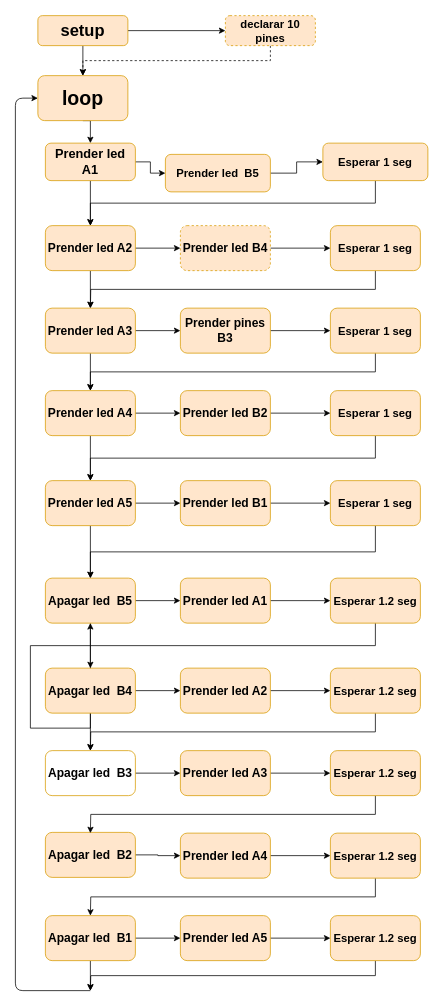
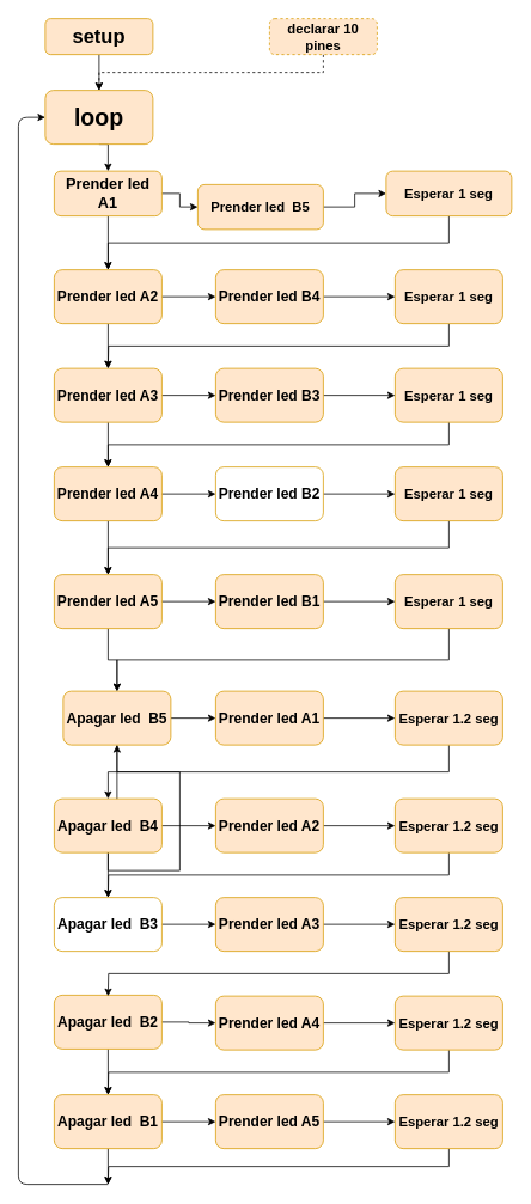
- <mxCell id="2" style="edgeStyle=orthogonalEdgeStyle;rounded=0;orthogonalLoop=1;jettySize=auto;html=1;entryX=0;entryY=0.5;entryDx=0;entryDy=0;" edge="1" parent="1" source="4" target="6"><mxGeometry relative="1" as="geometry" /></mxCell>
- <mxCell id="57" value="&lt;b&gt;&lt;font style=&quot;font-size: 16px&quot;&gt;Prender led B4&lt;/font&gt;&lt;/b&gt;" style="rounded=1;whiteSpace=wrap;html=1;strokeColor=#d79b00;fillColor=#ffe6cc;dashed=1;" vertex="1" parent="1"><mxGeometry x="240" y="300" width="120" height="60" as="geometry" /></mxCell>
+ <mxCell id="57" value="&lt;b&gt;&lt;font style=&quot;font-size: 16px&quot;&gt;Prender led B4&lt;/font&gt;&lt;/b&gt;" style="rounded=1;whiteSpace=wrap;html=1;strokeColor=#d79b00;fillColor=#ffe6cc;" vertex="1" parent="1"><mxGeometry x="240" y="300" width="120" height="60" as="geometry" /></mxCell>
- <mxCell id="51" value="&lt;b style=&quot;color: rgb(0 , 0 , 0) ; font-family: &amp;#34;helvetica&amp;#34; ; font-size: 12px ; font-style: normal ; letter-spacing: normal ; text-align: center ; text-indent: 0px ; text-transform: none ; word-spacing: 0px ; text-decoration: none&quot;&gt;&lt;font style=&quot;font-size: 16px&quot;&gt;Prender pines B3&lt;/font&gt;&lt;/b&gt;" style="rounded=1;whiteSpace=wrap;html=1;strokeColor=#d79b00;fillColor=#ffe6cc;" vertex="1" parent="1"><mxGeometry x="240" y="410" width="120" height="60" as="geometry" /></mxCell>
+ <mxCell id="51" value="&lt;b style=&quot;color: rgb(0 , 0 , 0) ; font-family: &amp;#34;helvetica&amp;#34; ; font-size: 12px ; font-style: normal ; letter-spacing: normal ; text-align: center ; text-indent: 0px ; text-transform: none ; word-spacing: 0px ; text-decoration: none&quot;&gt;&lt;font style=&quot;font-size: 16px&quot;&gt;Prender led B3&lt;/font&gt;&lt;/b&gt;" style="rounded=1;whiteSpace=wrap;html=1;strokeColor=#d79b00;fillColor=#ffe6cc;" vertex="1" parent="1"><mxGeometry x="240" y="410" width="120" height="60" as="geometry" /></mxCell>
- <mxCell id="55" value="&lt;b style=&quot;color: rgb(0 , 0 , 0) ; font-family: &amp;#34;helvetica&amp;#34; ; font-size: 12px ; font-style: normal ; letter-spacing: normal ; text-align: center ; text-indent: 0px ; text-transform: none ; word-spacing: 0px ; text-decoration: none&quot;&gt;&lt;font style=&quot;font-size: 16px&quot;&gt;Prender led B2&lt;/font&gt;&lt;/b&gt;" style="rounded=1;whiteSpace=wrap;html=1;strokeColor=#d79b00;fillColor=#ffe6cc;" vertex="1" parent="1"><mxGeometry x="240" y="520" width="120" height="60" as="geometry" /></mxCell>
+ <mxCell id="55" value="&lt;b style=&quot;color: rgb(0 , 0 , 0) ; font-family: &amp;#34;helvetica&amp;#34; ; font-size: 12px ; font-style: normal ; letter-spacing: normal ; text-align: center ; text-indent: 0px ; text-transform: none ; word-spacing: 0px ; text-decoration: none&quot;&gt;&lt;font style=&quot;font-size: 16px&quot;&gt;Prender led B2&lt;/font&gt;&lt;/b&gt;" style="rounded=1;whiteSpace=wrap;html=1;strokeColor=#d79b00;fillColor=#ffffff;" vertex="1" parent="1"><mxGeometry x="240" y="520" width="120" height="60" as="geometry" /></mxCell>
- <mxCell id="16" value="&lt;b&gt;&lt;font style=&quot;font-size: 16px&quot;&gt;Apagar led &amp;nbsp;B5&lt;/font&gt;&lt;/b&gt;" style="rounded=1;whiteSpace=wrap;html=1;strokeColor=#d79b00;fillColor=#ffe6cc;" vertex="1" parent="1"><mxGeometry x="60" y="770" width="120" height="60" as="geometry" /></mxCell>
+ <mxCell id="16" value="&lt;b&gt;&lt;font style=&quot;font-size: 16px&quot;&gt;Apagar led &amp;nbsp;B5&lt;/font&gt;&lt;/b&gt;" style="rounded=1;whiteSpace=wrap;html=1;strokeColor=#d79b00;fillColor=#ffe6cc;" vertex="1" parent="1"><mxGeometry x="70" y="770" width="120" height="60" as="geometry" /></mxCell>
+ <mxCell id="25" style="edgeStyle=orthogonalEdgeStyle;rounded=0;orthogonalLoop=1;jettySize=auto;html=1;exitX=0.5;exitY=1;exitDx=0;exitDy=0;entryX=0.5;entryY=0;entryDx=0;entryDy=0;" edge="1" parent="1" source="27" target="19"><mxGeometry relative="1" as="geometry" /></mxCell>
